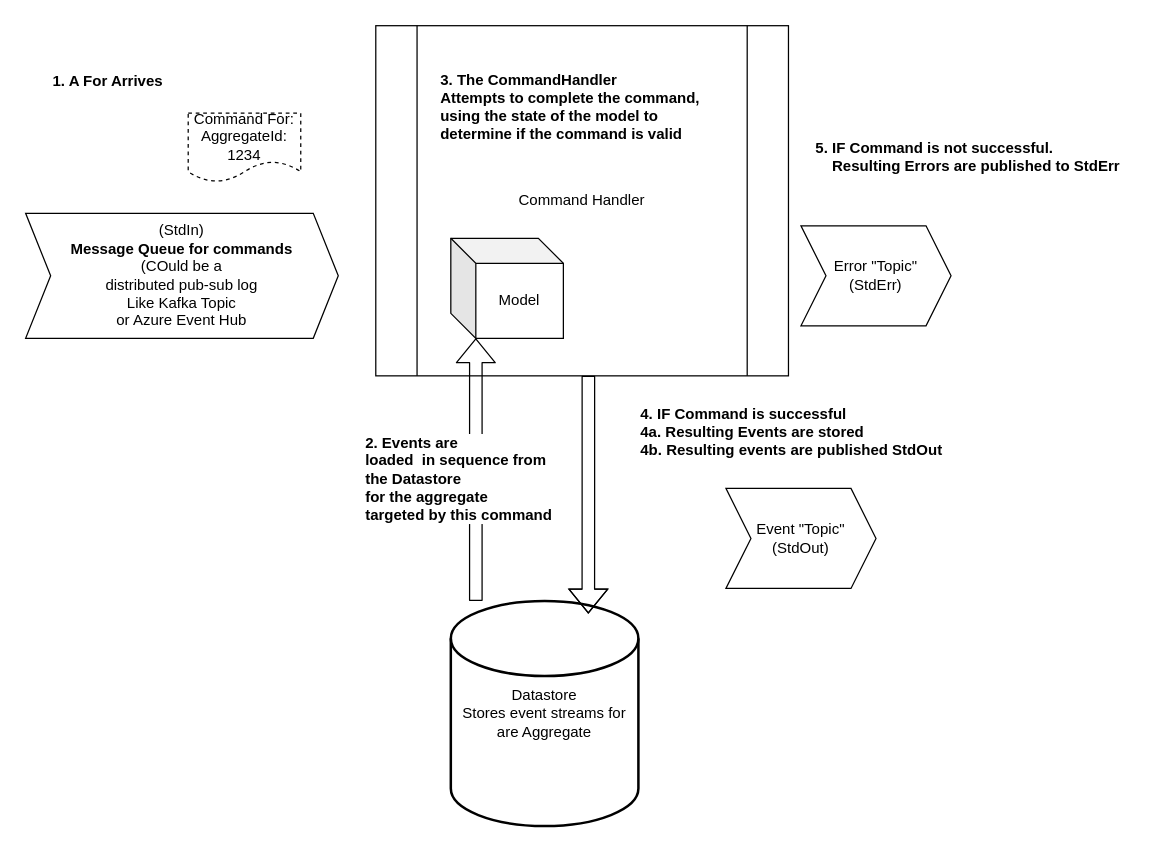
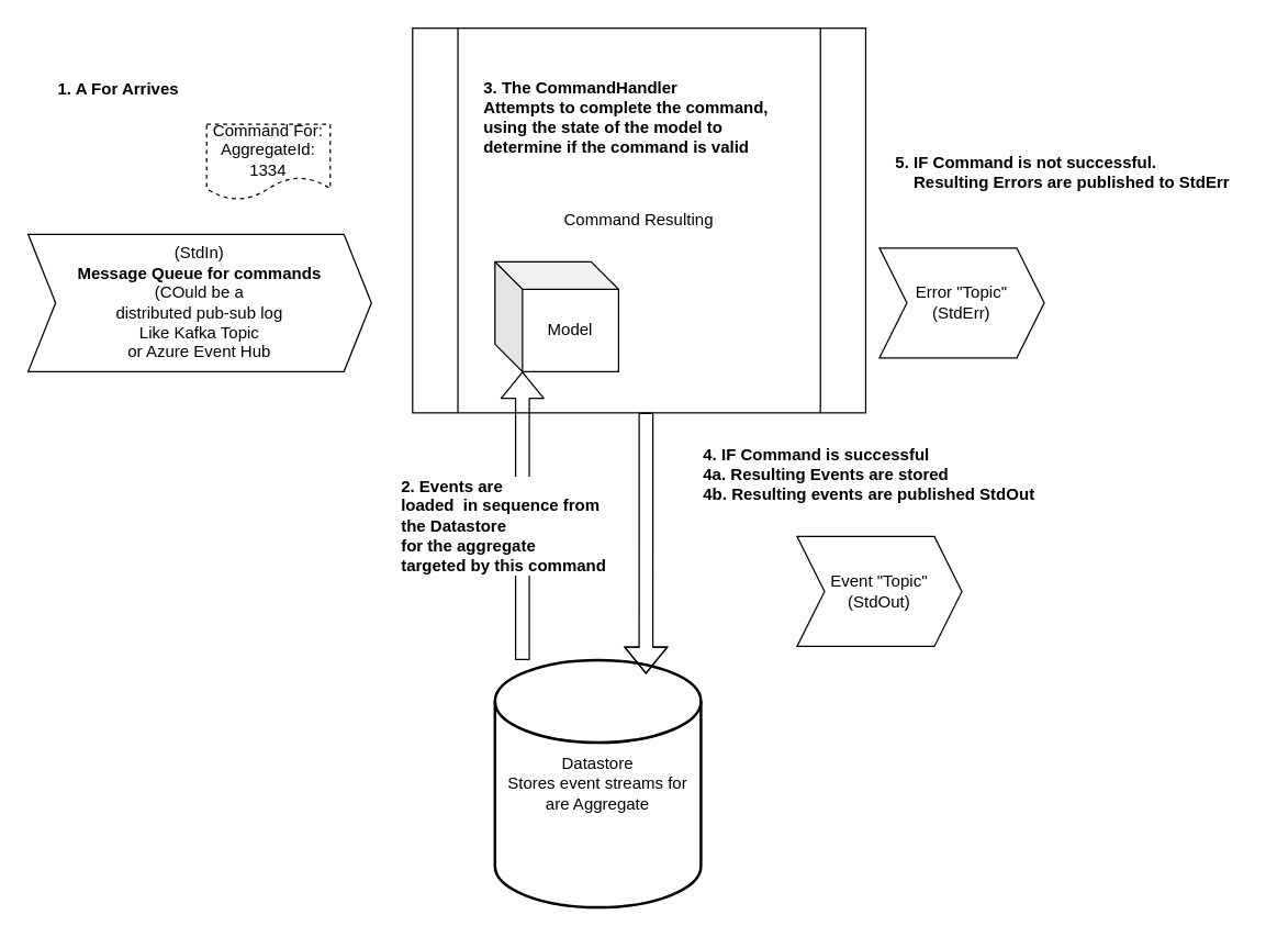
- <mxCell id="10" value="Command For:&lt;br&gt;AggregateId: 1234" style="shape=document;whiteSpace=wrap;html=1;boundedLbl=1;dashed=1;" vertex="1" parent="1"><mxGeometry x="150" y="90" width="90" height="55" as="geometry" /></mxCell>
+ <mxCell id="10" value="Command For:&lt;br&gt;AggregateId: 1334" style="shape=document;whiteSpace=wrap;html=1;boundedLbl=1;dashed=1;" vertex="1" parent="1"><mxGeometry x="150" y="90" width="90" height="55" as="geometry" /></mxCell>
- <mxCell id="2" value="Command Handler" style="shape=process;whiteSpace=wrap;html=1;backgroundOutline=1;" vertex="1" parent="1"><mxGeometry x="300" y="20" width="330" height="280" as="geometry" /></mxCell>
+ <mxCell id="2" value="Command Resulting" style="shape=process;whiteSpace=wrap;html=1;backgroundOutline=1;" vertex="1" parent="1"><mxGeometry x="300" y="20" width="330" height="280" as="geometry" /></mxCell>
